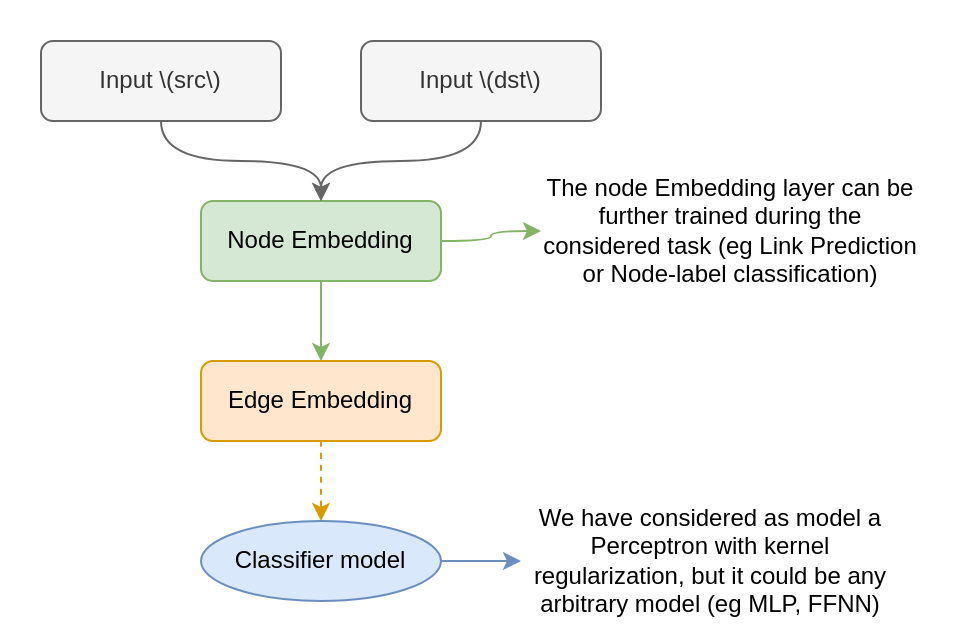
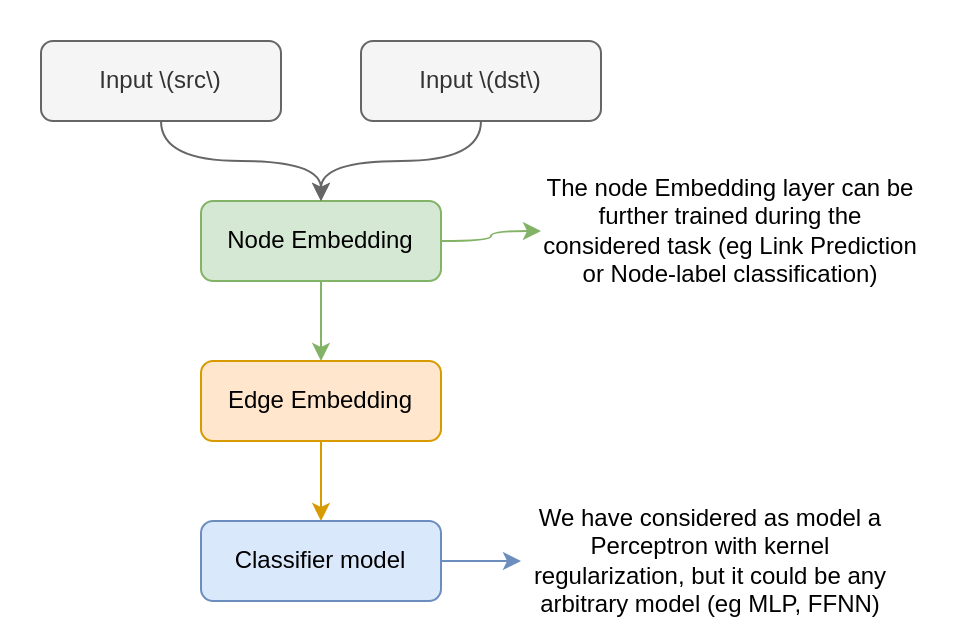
- <mxCell id="9" style="edgeStyle=orthogonalEdgeStyle;curved=1;rounded=0;orthogonalLoop=1;jettySize=auto;html=1;fillColor=#ffe6cc;strokeColor=#d79b00;dashed=1;" edge="1" parent="1" source="10" target="13"><mxGeometry relative="1" as="geometry" /></mxCell>
+ <mxCell id="9" style="edgeStyle=orthogonalEdgeStyle;curved=1;rounded=0;orthogonalLoop=1;jettySize=auto;html=1;fillColor=#ffe6cc;strokeColor=#d79b00;" edge="1" parent="1" source="10" target="13"><mxGeometry relative="1" as="geometry" /></mxCell>
- <mxCell id="13" value="Classifier model" style="ellipse;whiteSpace=wrap;html=1;fillColor=#dae8fc;strokeColor=#6c8ebf;" vertex="1" parent="1"><mxGeometry x="100" y="260" width="120" height="40" as="geometry" /></mxCell>
+ <mxCell id="13" value="Classifier model" style="rounded=1;whiteSpace=wrap;html=1;fillColor=#dae8fc;strokeColor=#6c8ebf;" vertex="1" parent="1"><mxGeometry x="100" y="260" width="120" height="40" as="geometry" /></mxCell>
